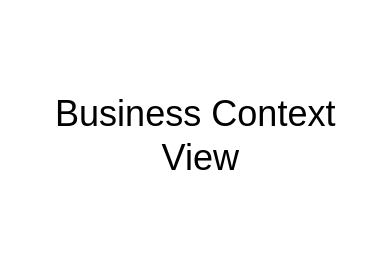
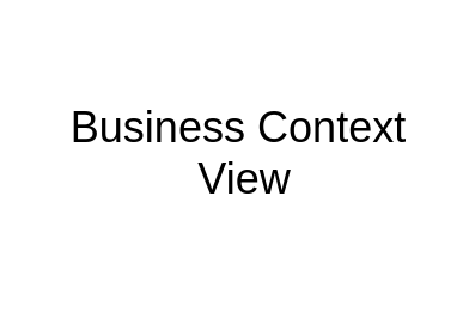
- <mxCell id="2" value="Business Context&lt;br&gt;&amp;nbsp;View" style="text;html=1;strokeColor=none;fillColor=none;align=center;verticalAlign=middle;whiteSpace=wrap;rounded=0;fontSize=48;opacity=30;" vertex="1" parent="1"><mxGeometry x="20" y="20" width="480" height="320" as="geometry" /></mxCell>
+ <mxCell id="2" value="Business Context&lt;br&gt;&amp;nbsp;View" style="text;html=1;strokeColor=none;fillColor=none;align=center;verticalAlign=middle;whiteSpace=wrap;rounded=0;fontSize=48;opacity=30;" vertex="1" parent="1"><mxGeometry x="25" y="10" width="480" height="320" as="geometry" /></mxCell>
